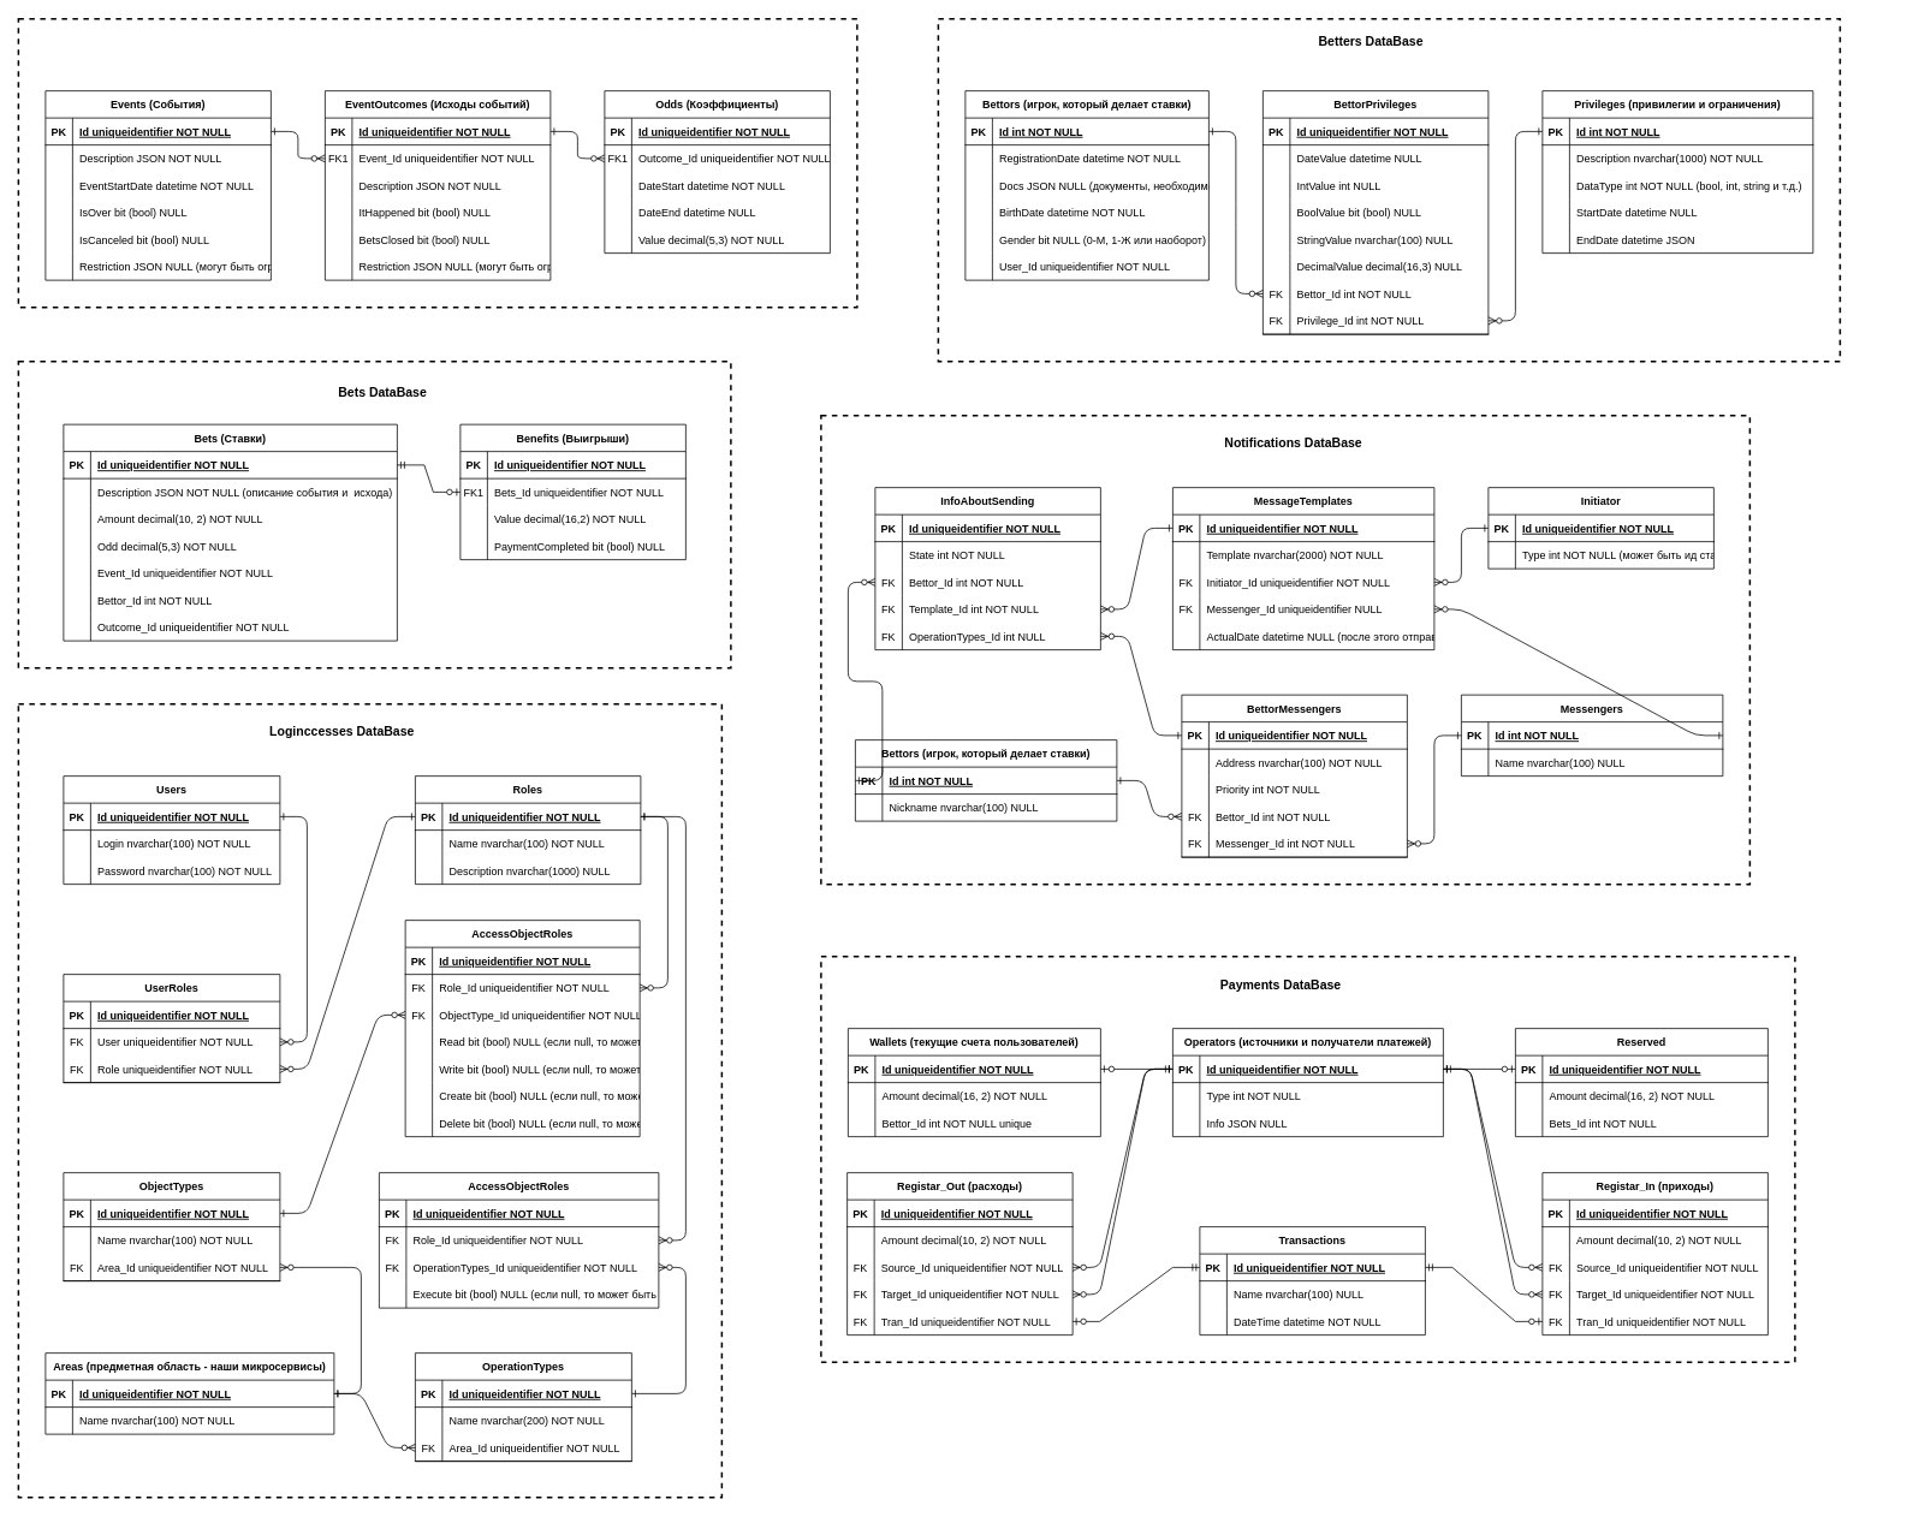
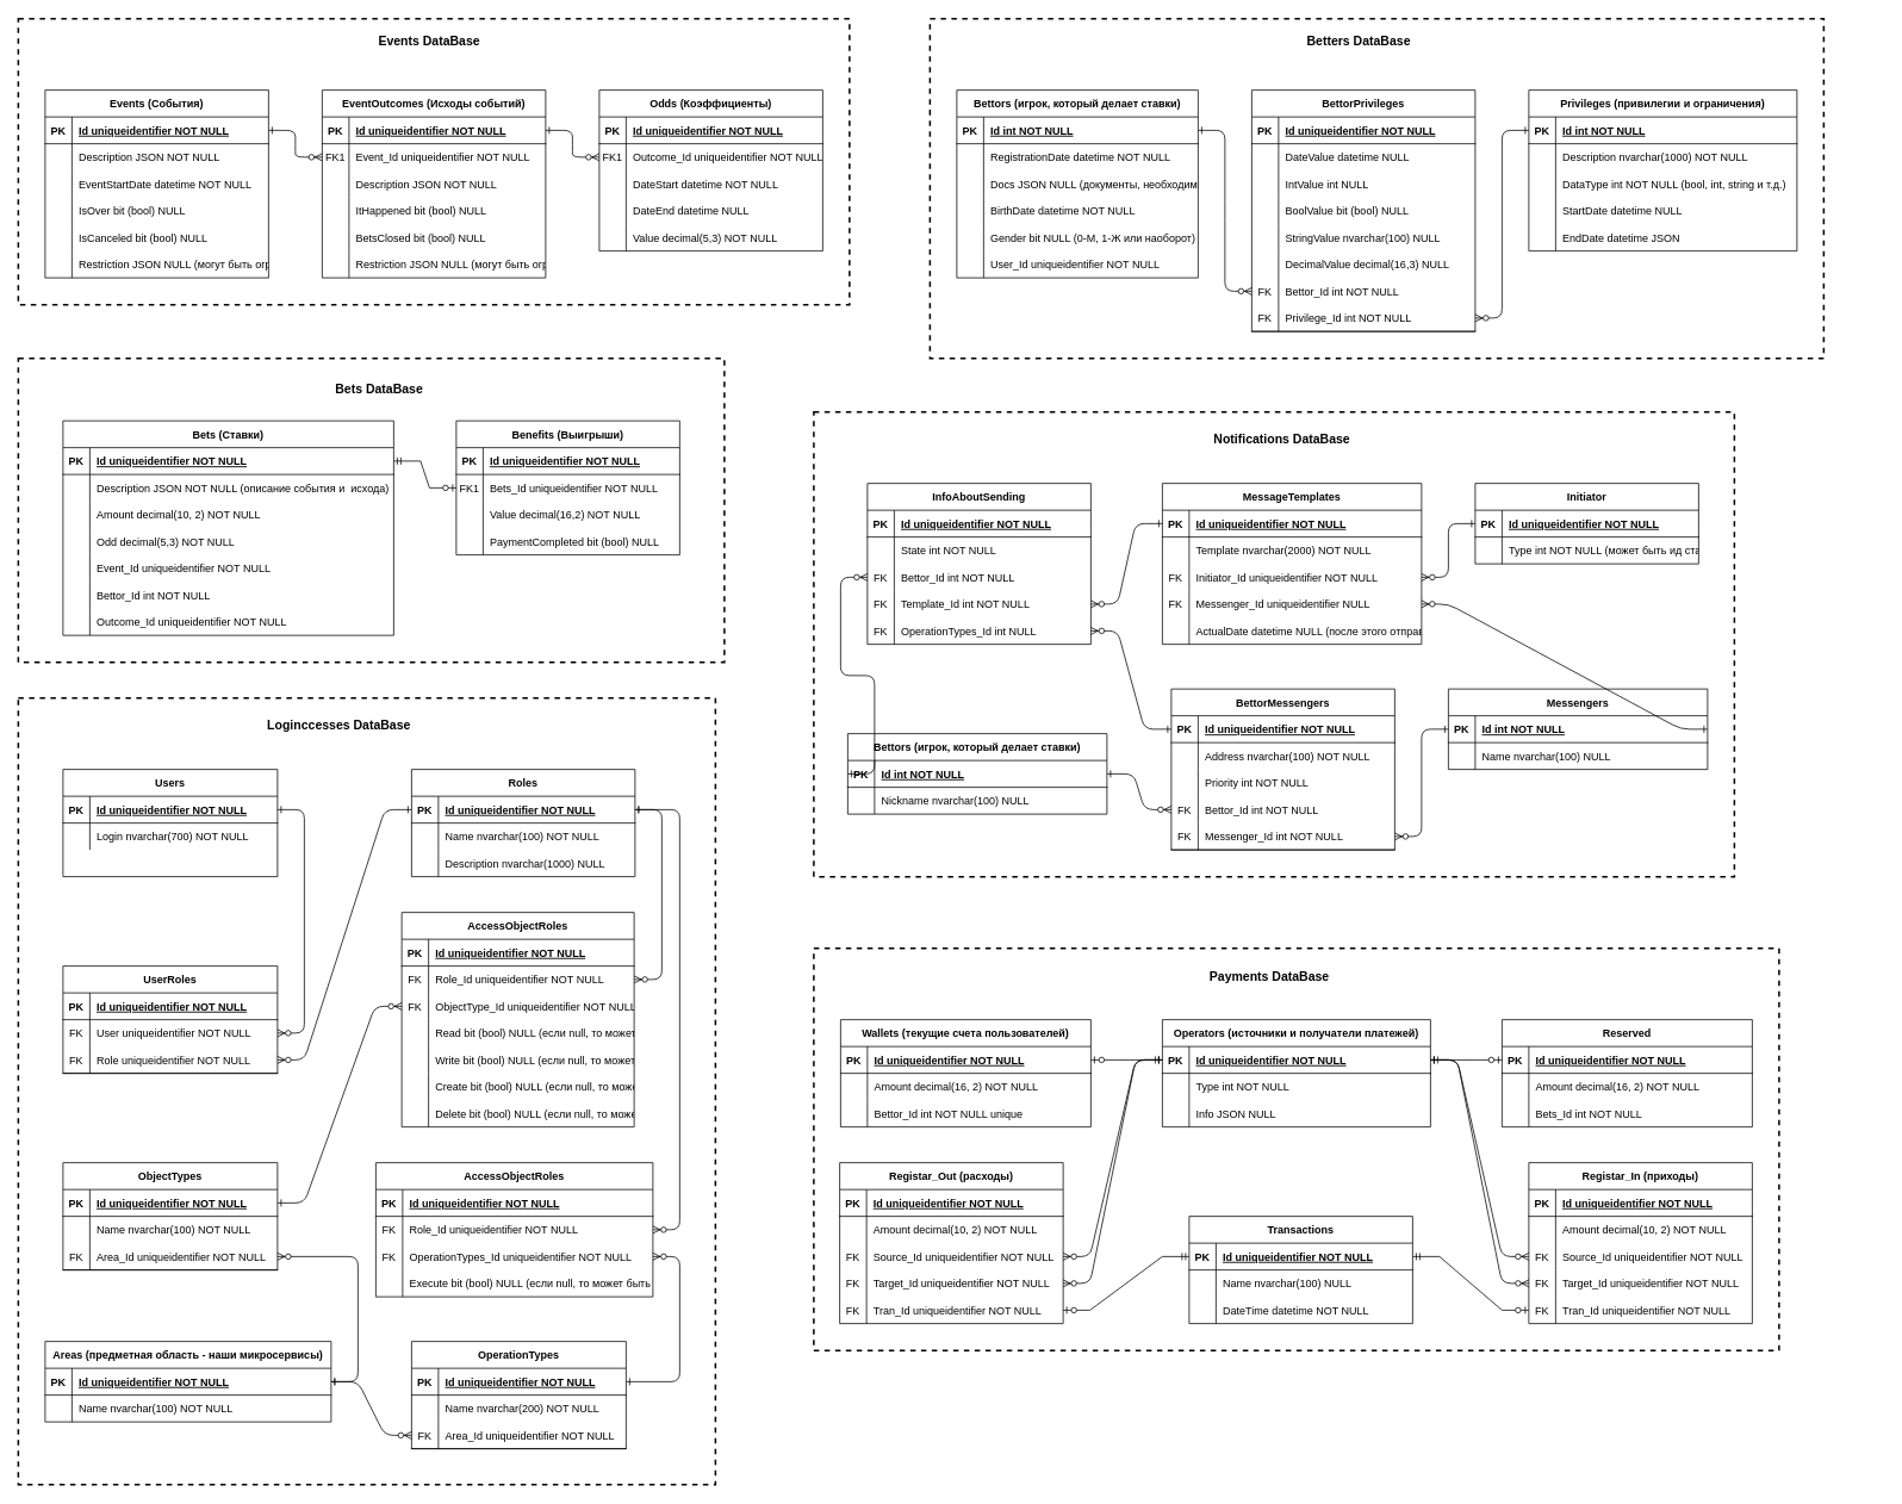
+ <mxCell id="64" value="&lt;font style=&quot;font-size: 14px;&quot;&gt;&lt;b&gt;Events DataBase&lt;/b&gt;&lt;/font&gt;" style="text;html=1;align=center;verticalAlign=middle;whiteSpace=wrap;rounded=0;" vertex="1" parent="1"><mxGeometry x="300" y="30" width="360" height="30" as="geometry" /></mxCell>
- <mxCell id="248" value="Login nvarchar(100) NOT NULL" style="shape=partialRectangle;overflow=hidden;connectable=0;fillColor=none;top=0;left=0;bottom=0;right=0;align=left;spacingLeft=6;fontStyle=0" vertex="1" parent="246"><mxGeometry x="30" width="210" height="30" as="geometry"><mxRectangle width="210" height="30" as="alternateBounds" /></mxGeometry></mxCell>
+ <mxCell id="248" value="Login nvarchar(700) NOT NULL" style="shape=partialRectangle;overflow=hidden;connectable=0;fillColor=none;top=0;left=0;bottom=0;right=0;align=left;spacingLeft=6;fontStyle=0" vertex="1" parent="246"><mxGeometry x="30" width="210" height="30" as="geometry"><mxRectangle width="210" height="30" as="alternateBounds" /></mxGeometry></mxCell>
- <mxCell id="251" value="Password nvarchar(100) NOT NULL" style="shape=partialRectangle;overflow=hidden;connectable=0;fillColor=none;top=0;left=0;bottom=0;right=0;align=left;spacingLeft=6;fontStyle=0" vertex="1" parent="249"><mxGeometry x="30" width="210" height="30" as="geometry"><mxRectangle width="210" height="30" as="alternateBounds" /></mxGeometry></mxCell>
